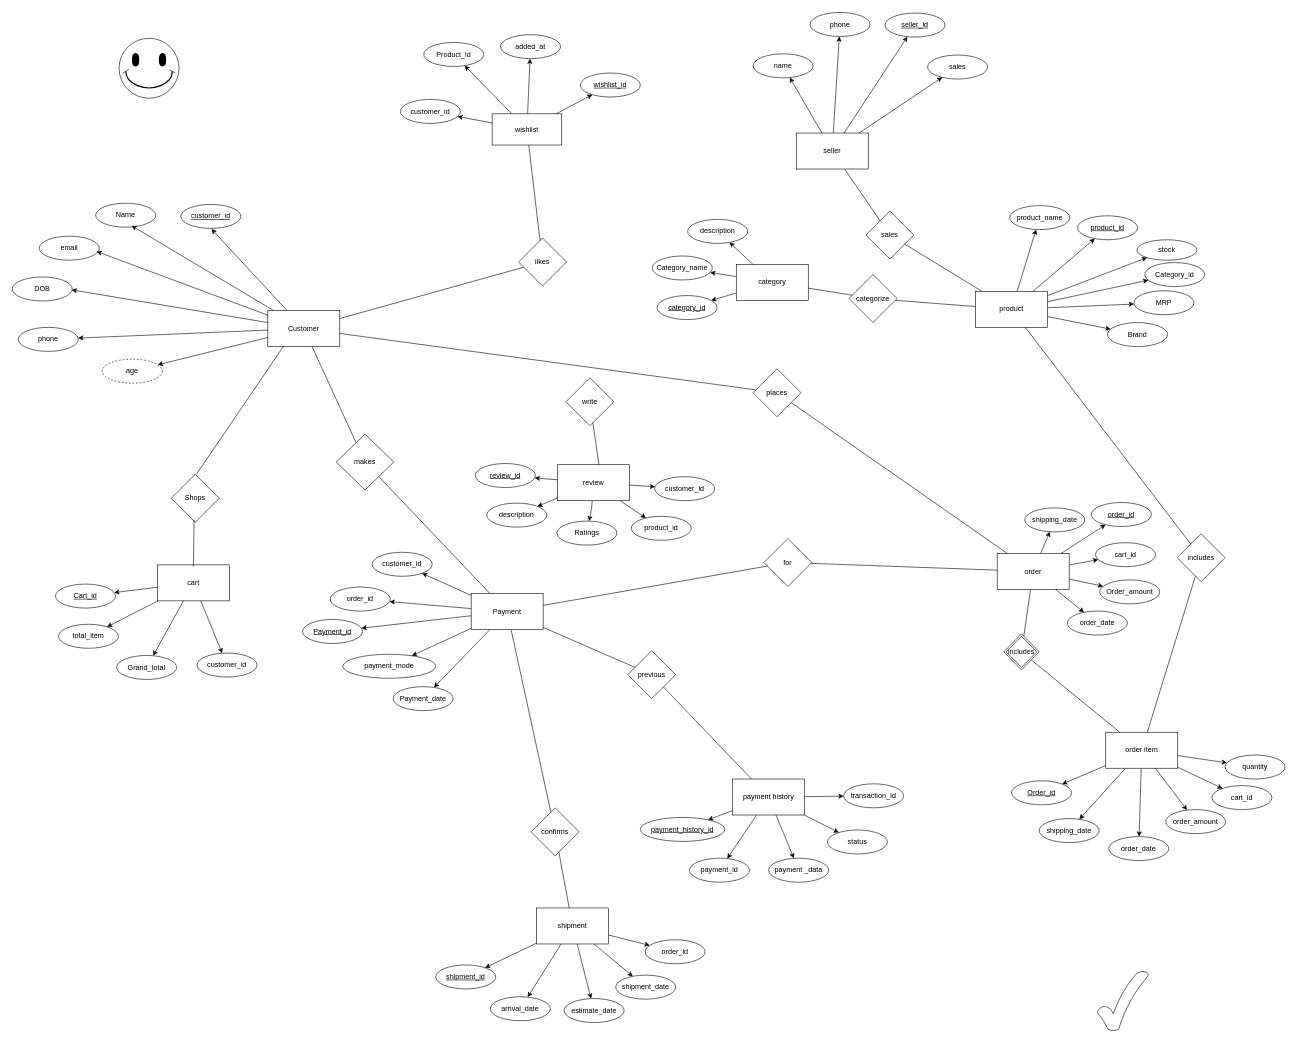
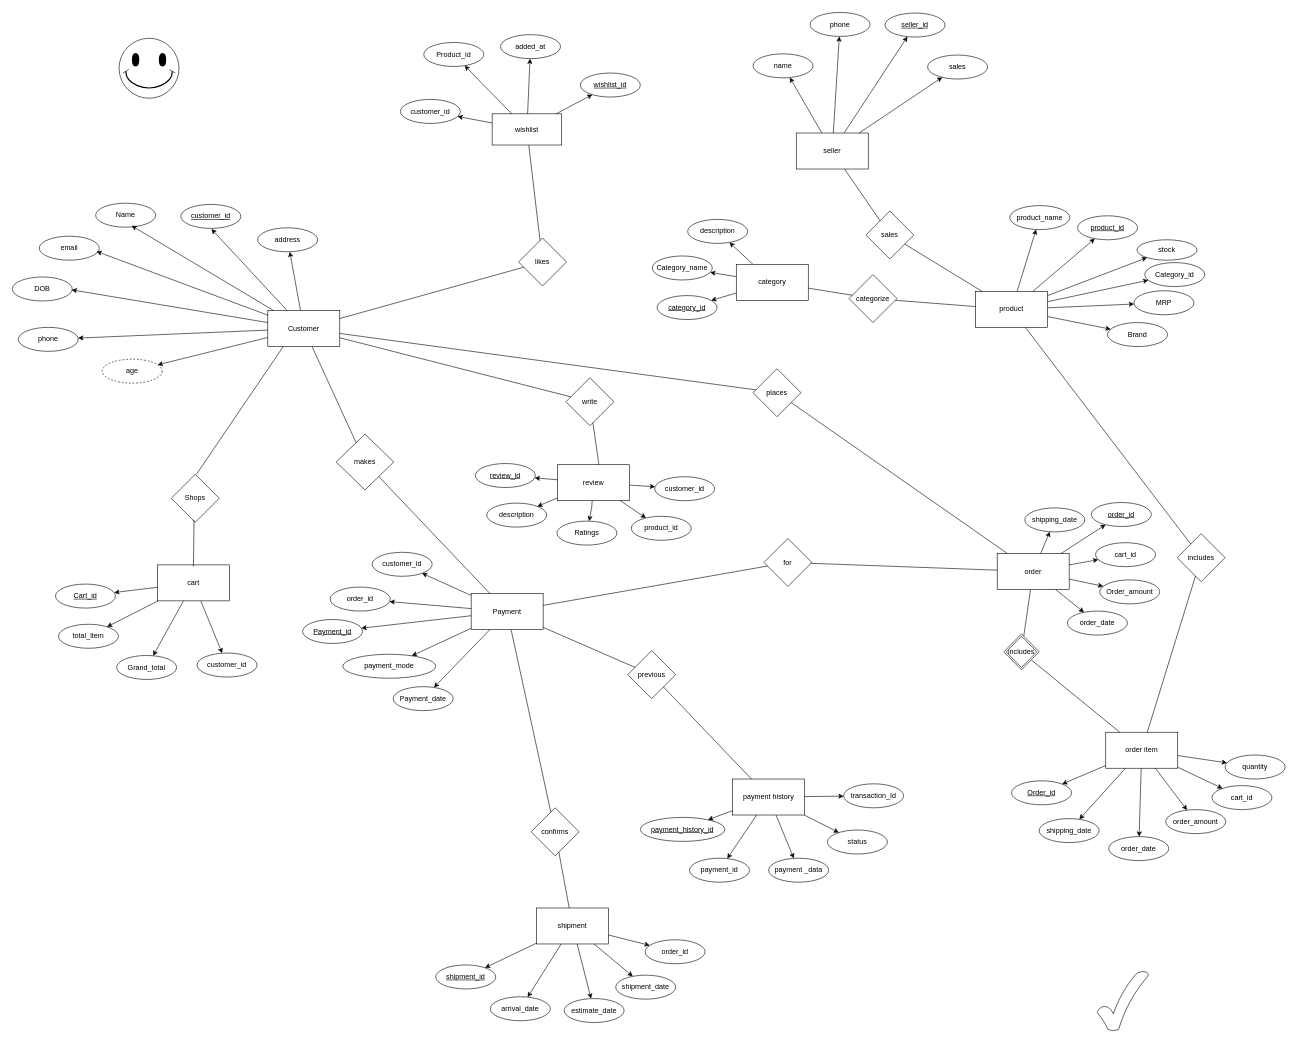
+ <mxCell id="55" value="address" style="ellipse;whiteSpace=wrap;html=1;align=center;" vertex="1" parent="1"><mxGeometry x="429" y="379" width="100" height="40" as="geometry" /></mxCell>
+ <mxCell id="115" value="" style="endArrow=classic;html=1;rounded=0;" edge="1" parent="1" source="2" target="55"><mxGeometry width="50" height="50" relative="1" as="geometry"><mxPoint x="475" y="524" as="sourcePoint" /><mxPoint x="362" y="391" as="targetPoint" /></mxGeometry></mxCell>
+ <mxCell id="28" value="" style="endArrow=none;html=1;rounded=0;" edge="1" parent="1" source="2" target="5"><mxGeometry width="50" height="50" relative="1" as="geometry"><mxPoint x="1295" y="619" as="sourcePoint" /><mxPoint x="1345" y="569" as="targetPoint" /></mxGeometry></mxCell>
